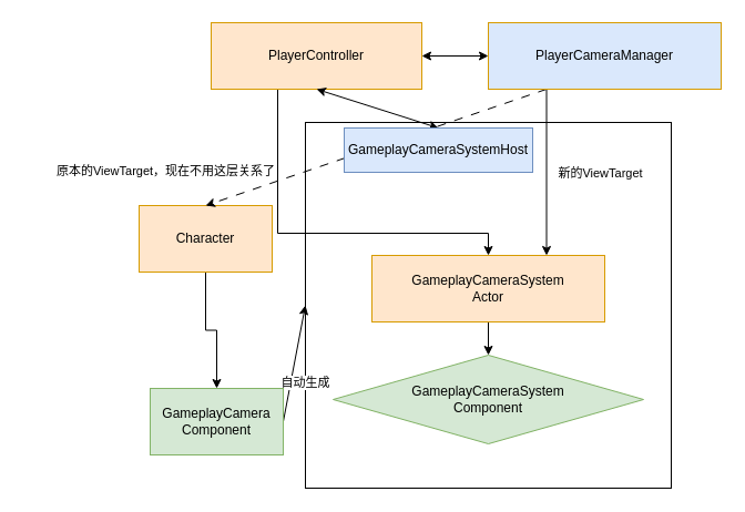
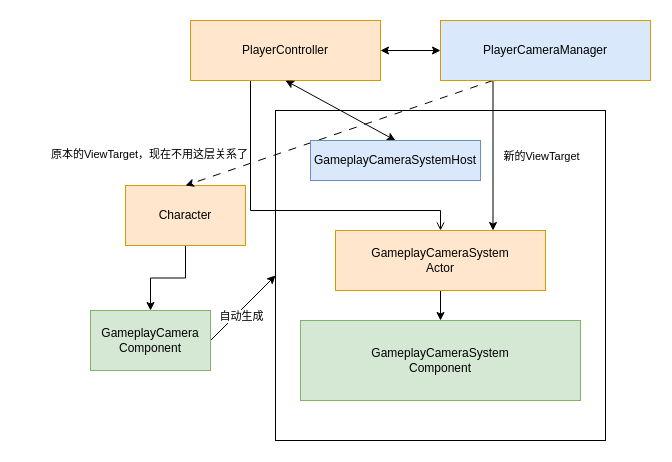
- <mxCell id="21" value="GameplayCameraSystemHost" style="rounded=0;whiteSpace=wrap;html=1;fillColor=#dae8fc;strokeColor=#6c8ebf;" vertex="1" parent="1"><mxGeometry x="310" y="115" width="170" height="40" as="geometry" /></mxCell>
+ <mxCell id="21" value="GameplayCameraSystemHost" style="rounded=0;whiteSpace=wrap;html=1;fillColor=#dae8fc;strokeColor=#6c8ebf;" vertex="1" parent="1"><mxGeometry x="310" y="140" width="170" height="40" as="geometry" /></mxCell>
- <mxCell id="5" style="edgeStyle=orthogonalEdgeStyle;rounded=0;orthogonalLoop=1;jettySize=auto;html=1;exitX=0.25;exitY=1;exitDx=0;exitDy=0;entryX=0.5;entryY=0;entryDx=0;entryDy=0;" edge="1" parent="1" source="6" target="12"><mxGeometry relative="1" as="geometry"><Array as="points"><mxPoint x="250" y="80" /><mxPoint x="250" y="210" /><mxPoint x="440" y="210" /></Array></mxGeometry></mxCell>
+ <mxCell id="5" style="edgeStyle=orthogonalEdgeStyle;rounded=0;orthogonalLoop=1;jettySize=auto;html=1;exitX=0.25;exitY=1;exitDx=0;exitDy=0;entryX=0.5;entryY=0;entryDx=0;entryDy=0;endArrow=open;" edge="1" parent="1" source="6" target="12"><mxGeometry relative="1" as="geometry"><Array as="points"><mxPoint x="250" y="80" /><mxPoint x="250" y="210" /><mxPoint x="440" y="210" /></Array></mxGeometry></mxCell>
- <mxCell id="10" value="GameplayCameraSystem&lt;br&gt;Component" style="rhombus;whiteSpace=wrap;html=1;fillColor=#d5e8d4;strokeColor=#82b366;" vertex="1" parent="1"><mxGeometry x="300" y="320" width="280" height="80" as="geometry" /></mxCell>
+ <mxCell id="10" value="GameplayCameraSystem&lt;br&gt;Component" style="rounded=0;whiteSpace=wrap;html=1;fillColor=#d5e8d4;strokeColor=#82b366;" vertex="1" parent="1"><mxGeometry x="300" y="320" width="280" height="80" as="geometry" /></mxCell>
- <mxCell id="9" value="GameplayCamera&lt;br&gt;Component" style="rounded=0;whiteSpace=wrap;html=1;fillColor=#d5e8d4;strokeColor=#82b366;" vertex="1" parent="1"><mxGeometry x="135" y="350" width="120" height="60" as="geometry" /></mxCell>
+ <mxCell id="9" value="GameplayCamera&lt;br&gt;Component" style="rounded=0;whiteSpace=wrap;html=1;fillColor=#d5e8d4;strokeColor=#82b366;" vertex="1" parent="1"><mxGeometry x="90" y="310" width="120" height="60" as="geometry" /></mxCell>
